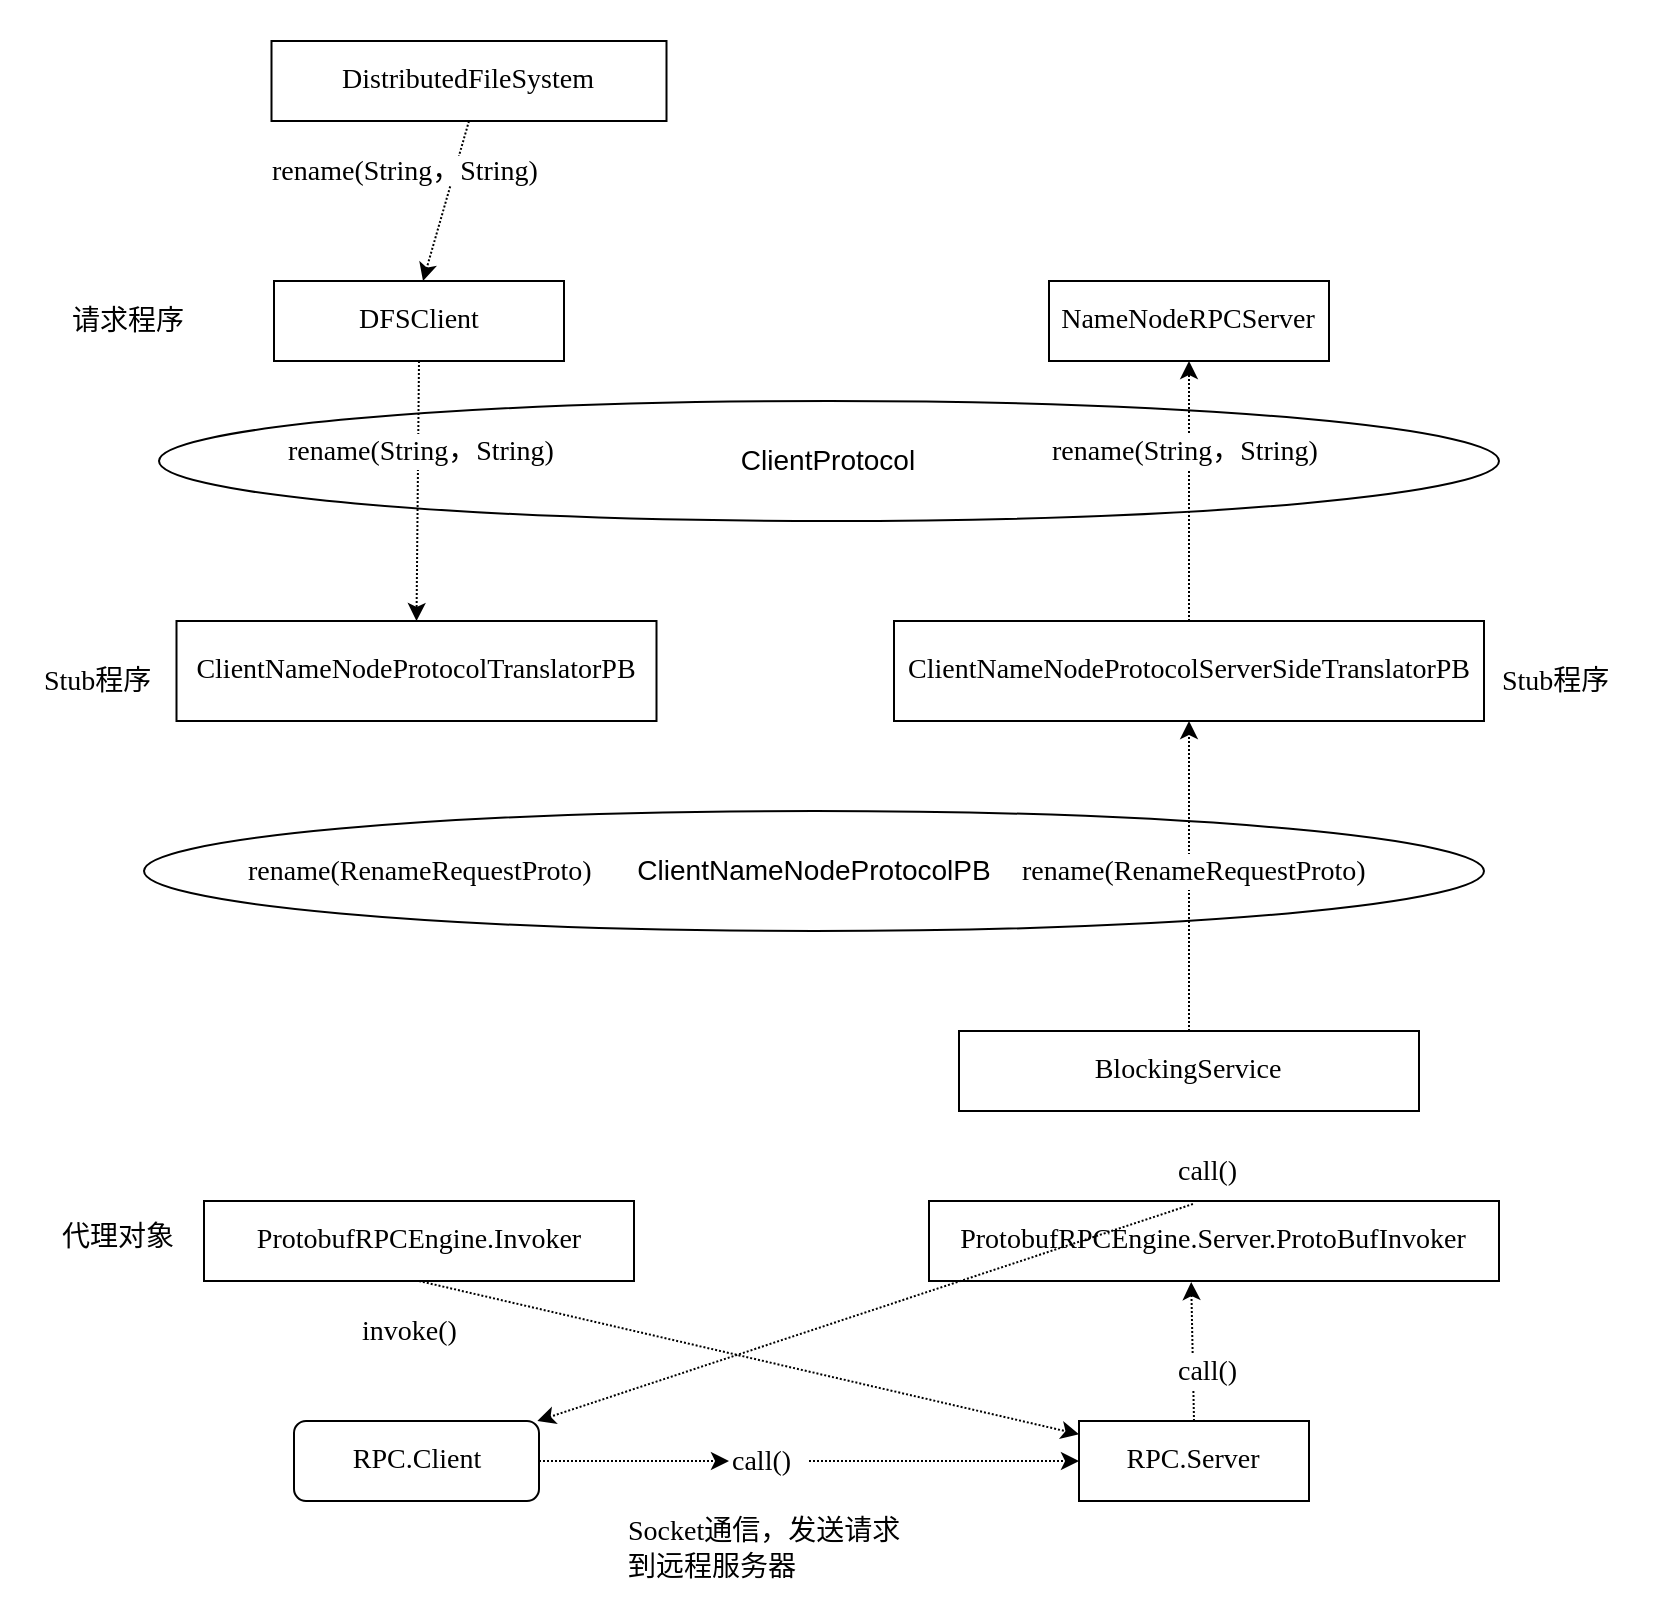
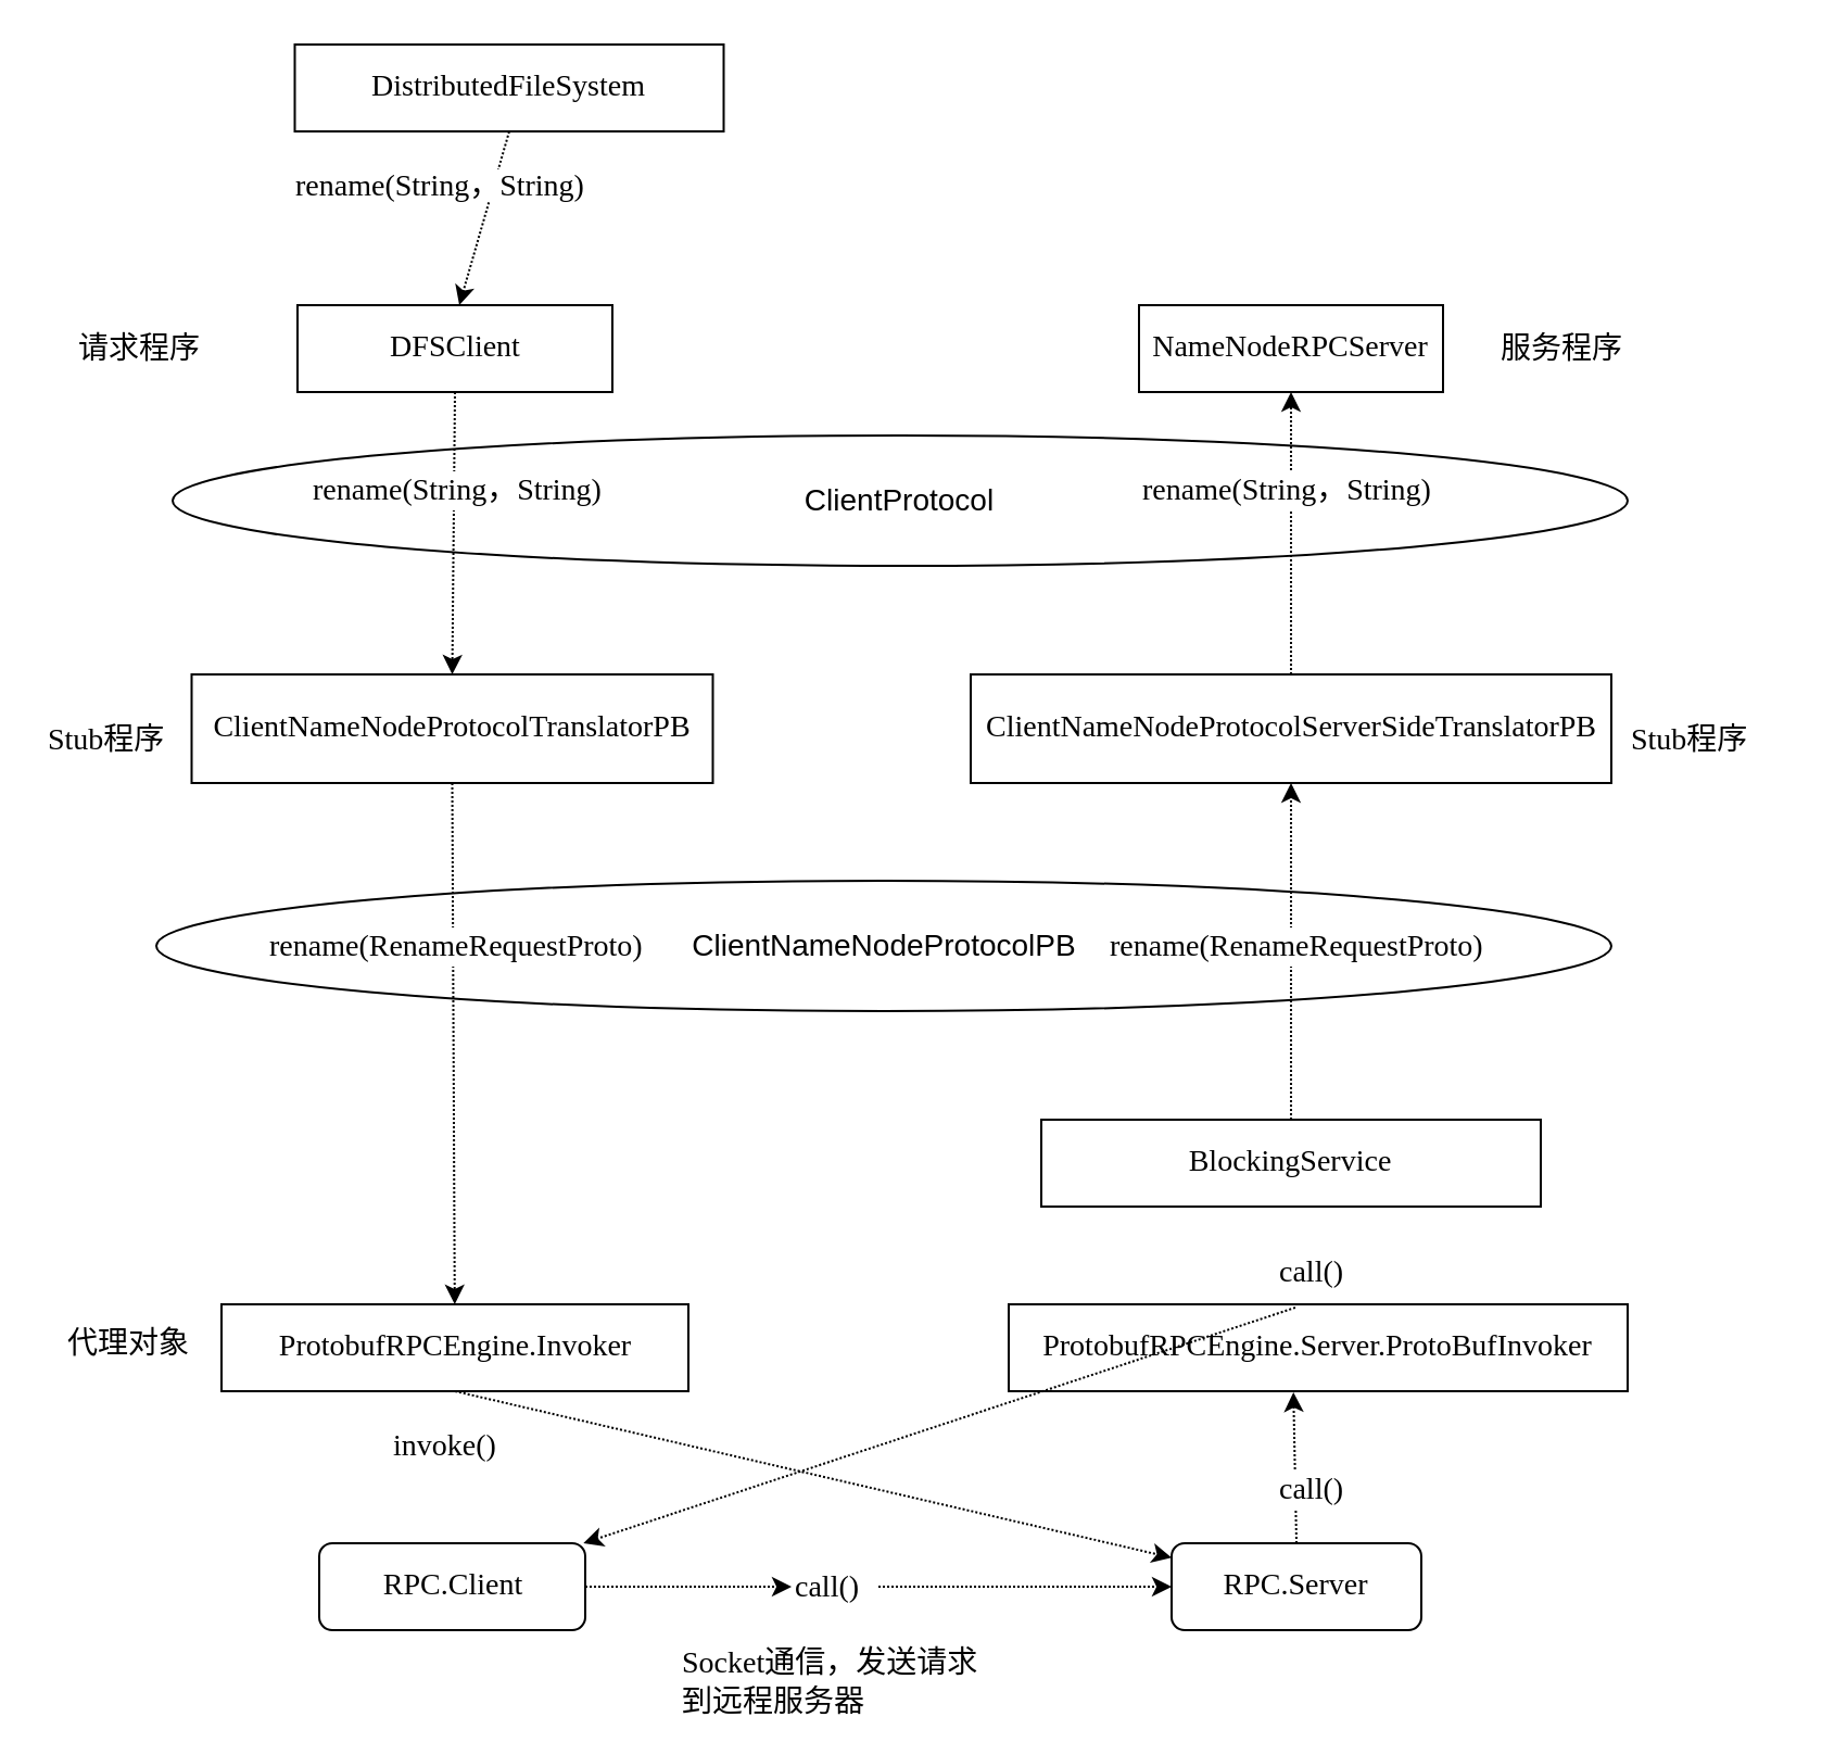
+ <mxCell id="36" value="&lt;div style=&quot;text-align: center; font-size: 14px;&quot;&gt;&lt;font face=&quot;Times New Roman&quot;&gt;服务程序&lt;/font&gt;&lt;/div&gt;" style="text;whiteSpace=wrap;html=1;labelBackgroundColor=default;fontSize=14;" vertex="1" parent="1"><mxGeometry x="689" y="145" width="67.5" height="35" as="geometry" /></mxCell>
+ <mxCell id="15" value="" style="endArrow=classic;html=1;rounded=0;dashed=1;dashPattern=1 1;exitX=0.5;exitY=1;exitDx=0;exitDy=0;labelBackgroundColor=default;fontSize=14;" edge="1" parent="1" source="5" target="9"><mxGeometry width="50" height="50" relative="1" as="geometry"><mxPoint x="209" y="380" as="sourcePoint" /><mxPoint x="219" y="340" as="targetPoint" /></mxGeometry></mxCell>
- <mxCell id="7" value="RPC.Server" style="rounded=0;whiteSpace=wrap;html=1;fontFamily=Times New Roman;fontSize=14;labelBackgroundColor=default;" vertex="1" parent="1"><mxGeometry x="539" y="710" width="115" height="40" as="geometry" /></mxCell>
+ <mxCell id="7" value="RPC.Server" style="whiteSpace=wrap;html=1;fontFamily=Times New Roman;fontSize=14;labelBackgroundColor=default;rounded=1;" vertex="1" parent="1"><mxGeometry x="539" y="710" width="115" height="40" as="geometry" /></mxCell>
